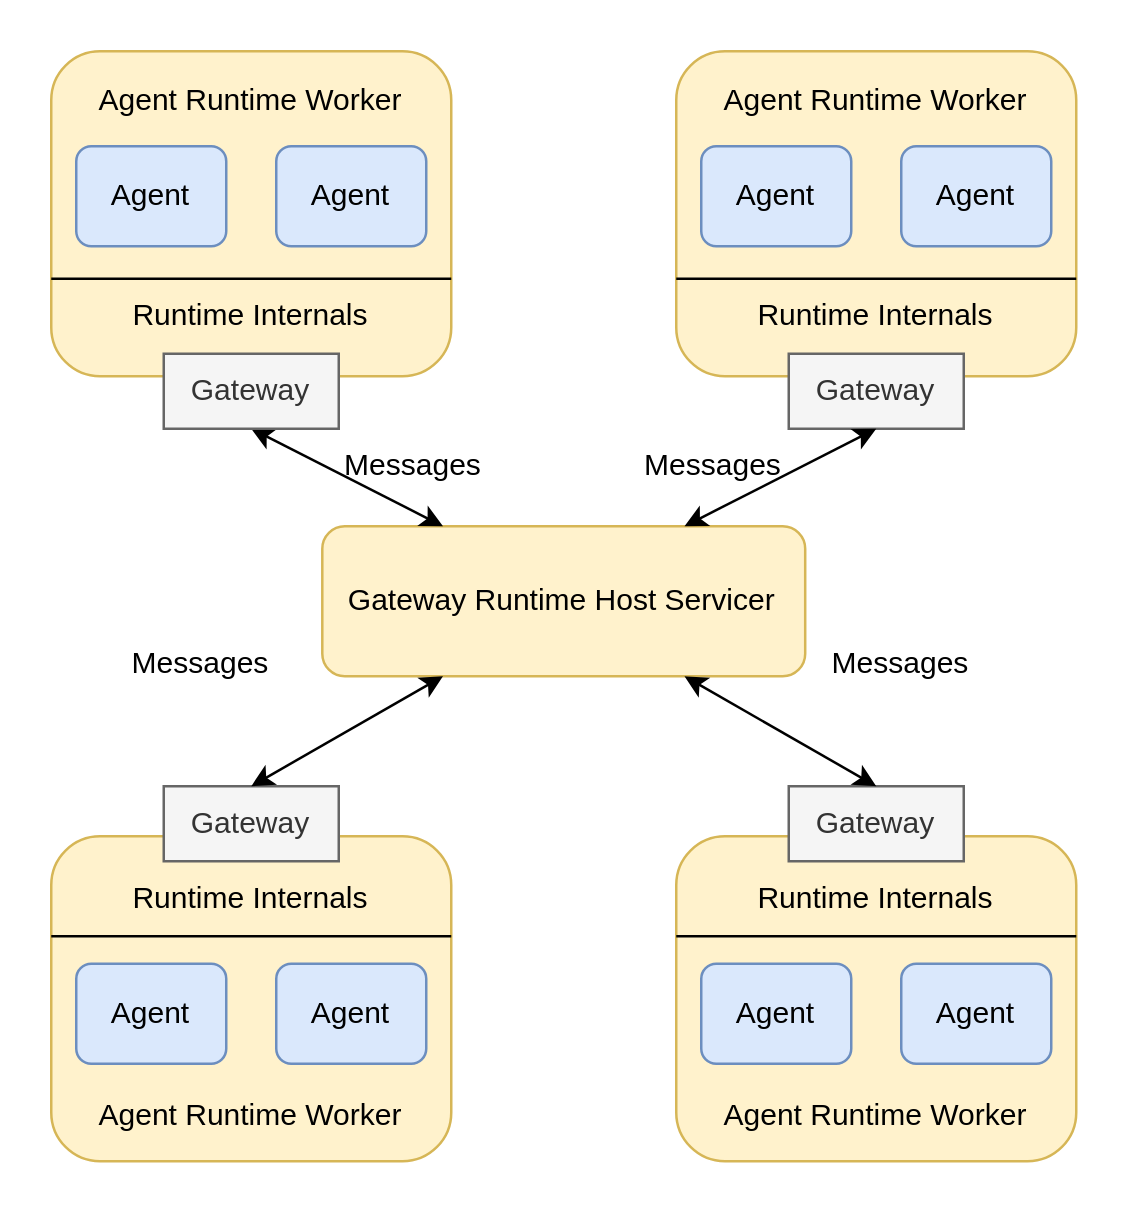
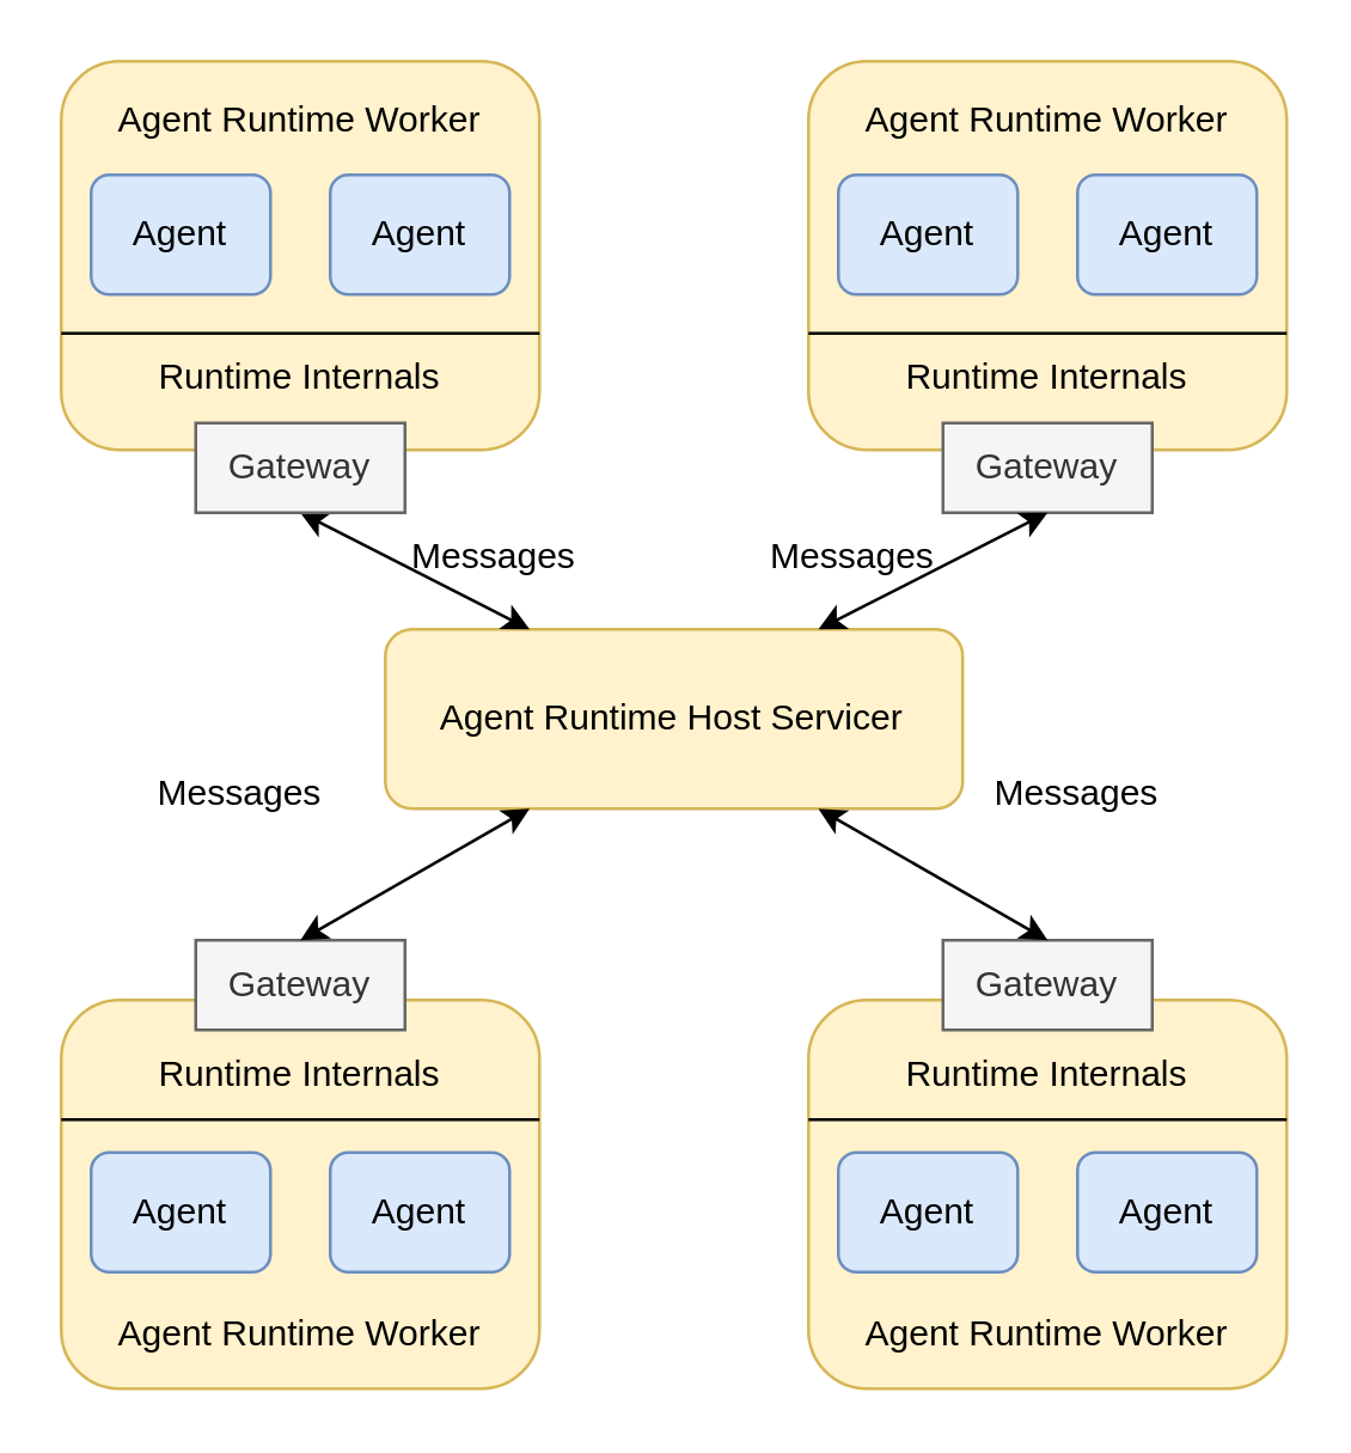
- <mxCell id="17" value="Gateway Runtime Host Servicer" style="rounded=1;whiteSpace=wrap;html=1;fillColor=#fff2cc;strokeColor=#d6b656;" parent="1" vertex="1"><mxGeometry x="128.42" y="210" width="193.16" height="60" as="geometry" /></mxCell>
+ <mxCell id="17" value="Agent Runtime Host Servicer" style="rounded=1;whiteSpace=wrap;html=1;fillColor=#fff2cc;strokeColor=#d6b656;" parent="1" vertex="1"><mxGeometry x="128.42" y="210" width="193.16" height="60" as="geometry" /></mxCell>
